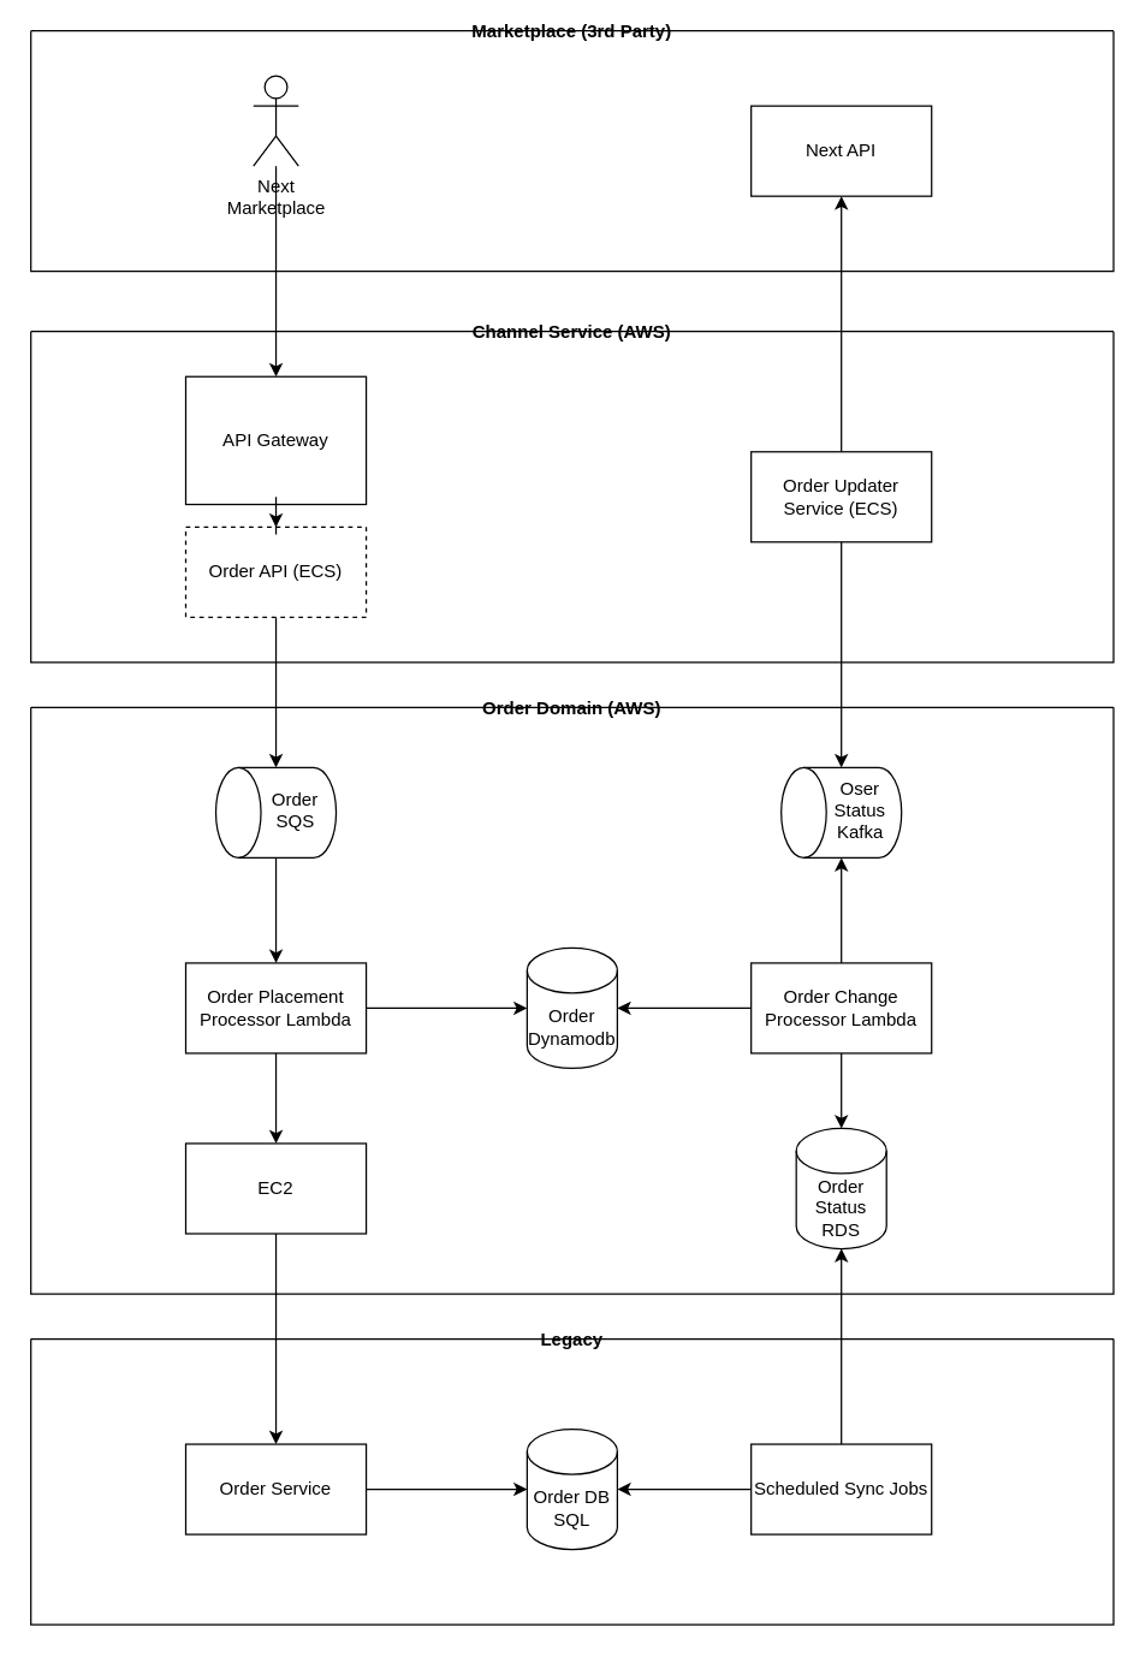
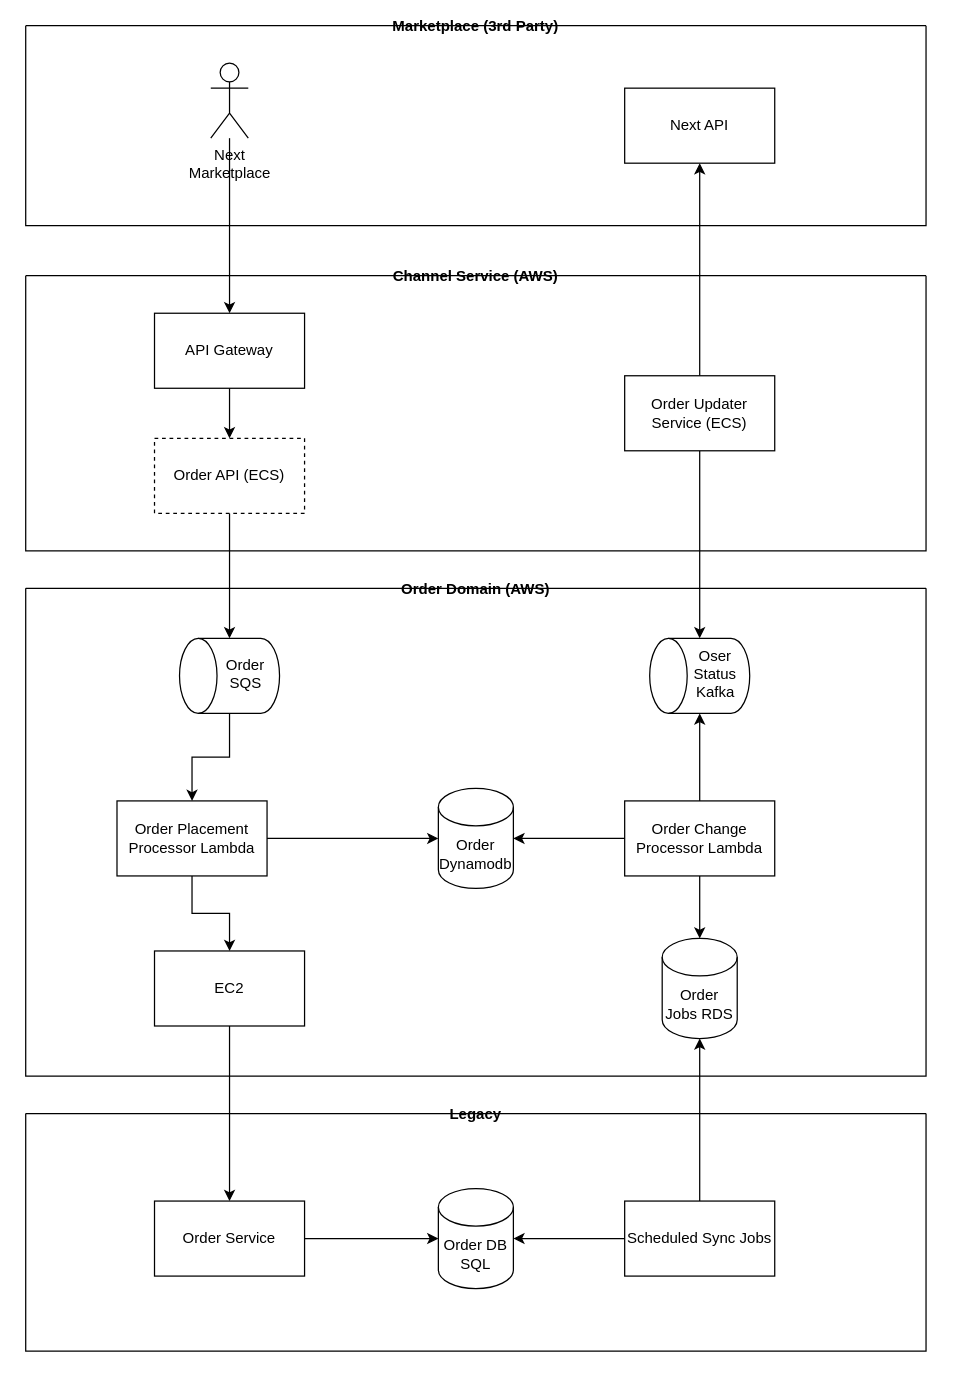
- <mxCell id="30" value="API Gateway" style="rounded=0;whiteSpace=wrap;html=1;" parent="27" vertex="1"><mxGeometry x="103" y="30" width="120" height="85" as="geometry" /></mxCell>
+ <mxCell id="30" value="API Gateway" style="rounded=0;whiteSpace=wrap;html=1;" parent="27" vertex="1"><mxGeometry x="103" y="30" width="120" height="60" as="geometry" /></mxCell>
- <mxCell id="17" value="Order Placement Processor Lambda" style="rounded=0;whiteSpace=wrap;html=1;" parent="13" vertex="1"><mxGeometry x="103" y="170" width="120" height="60" as="geometry" /></mxCell>
+ <mxCell id="17" value="Order Placement Processor Lambda" style="rounded=0;whiteSpace=wrap;html=1;" parent="13" vertex="1"><mxGeometry x="73" y="170" width="120" height="60" as="geometry" /></mxCell>
- <mxCell id="14" value="Order Status RDS" style="shape=cylinder3;whiteSpace=wrap;html=1;boundedLbl=1;backgroundOutline=1;size=15;" parent="13" vertex="1"><mxGeometry x="509" y="280" width="60" height="80" as="geometry" /></mxCell>
+ <mxCell id="14" value="Order Jobs RDS" style="shape=cylinder3;whiteSpace=wrap;html=1;boundedLbl=1;backgroundOutline=1;size=15;" parent="13" vertex="1"><mxGeometry x="509" y="280" width="60" height="80" as="geometry" /></mxCell>
